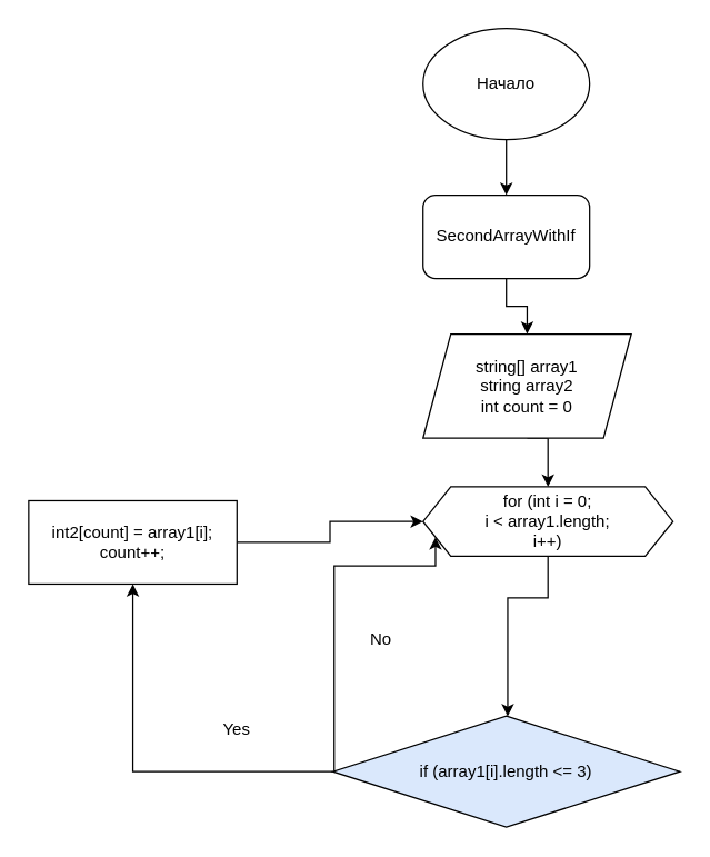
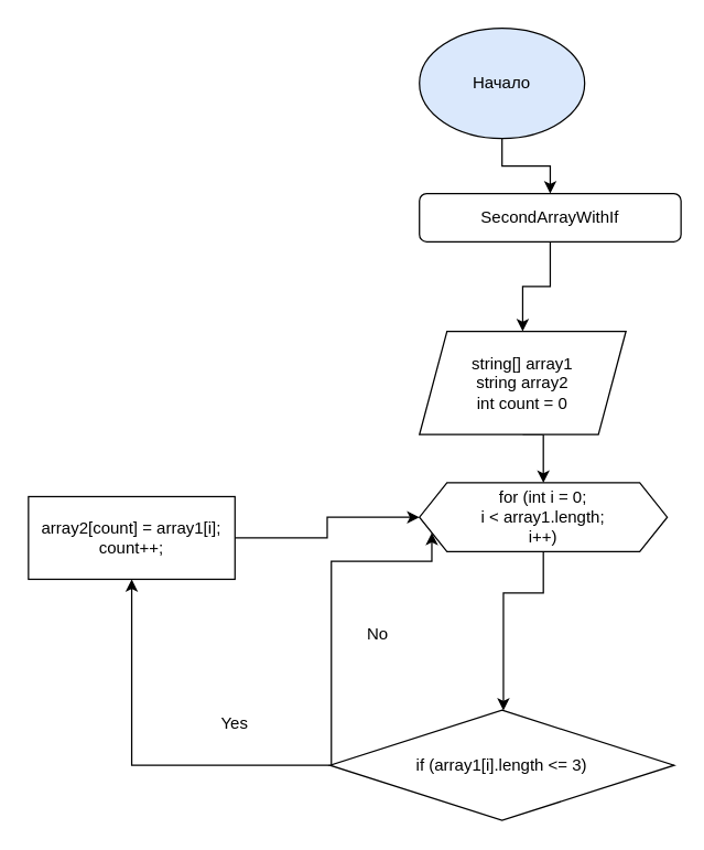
- <mxCell id="3" value="Начало" style="ellipse;whiteSpace=wrap;html=1;" vertex="1" parent="1"><mxGeometry x="304" y="20" width="120" height="80" as="geometry" /></mxCell>
+ <mxCell id="3" value="Начало" style="ellipse;whiteSpace=wrap;html=1;fillColor=#dae8fc;" vertex="1" parent="1"><mxGeometry x="304" y="20" width="120" height="80" as="geometry" /></mxCell>
- <mxCell id="5" value="SecondArrayWithIf" style="rounded=1;whiteSpace=wrap;html=1;" vertex="1" parent="1"><mxGeometry x="304" y="140" width="120" height="60" as="geometry" /></mxCell>
+ <mxCell id="5" value="SecondArrayWithIf" style="rounded=1;whiteSpace=wrap;html=1;" vertex="1" parent="1"><mxGeometry x="304" y="140" width="190" height="35" as="geometry" /></mxCell>
- <mxCell id="14" value="int2[count] = array1[i];&lt;br&gt;count++;" style="rounded=0;whiteSpace=wrap;html=1;" vertex="1" parent="1"><mxGeometry x="20" y="360" width="150" height="60" as="geometry" /></mxCell>
+ <mxCell id="14" value="array2[count] = array1[i];&lt;br&gt;count++;" style="rounded=0;whiteSpace=wrap;html=1;" vertex="1" parent="1"><mxGeometry x="20" y="360" width="150" height="60" as="geometry" /></mxCell>
- <mxCell id="12" value="if (array1[i].length &amp;lt;= 3)" style="rhombus;whiteSpace=wrap;html=1;fillColor=#dae8fc;" vertex="1" parent="1"><mxGeometry x="239" y="515" width="250" height="80" as="geometry" /></mxCell>
+ <mxCell id="12" value="if (array1[i].length &amp;lt;= 3)" style="rhombus;whiteSpace=wrap;html=1;" vertex="1" parent="1"><mxGeometry x="239" y="515" width="250" height="80" as="geometry" /></mxCell>
